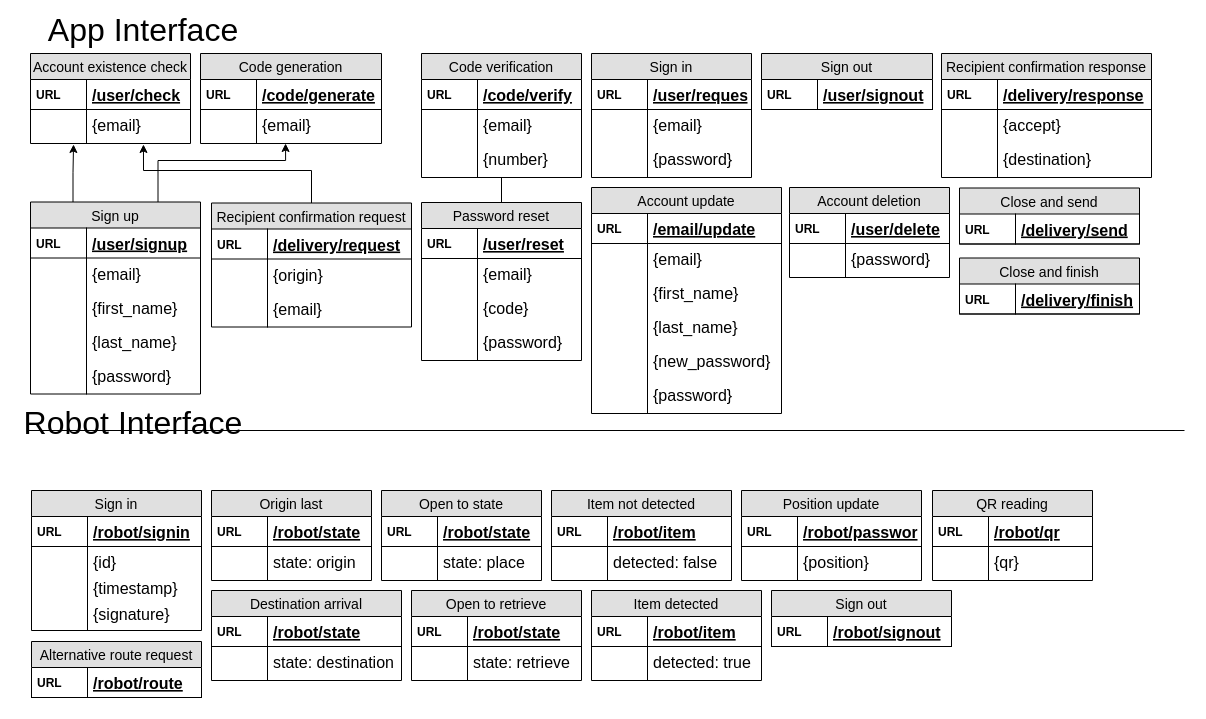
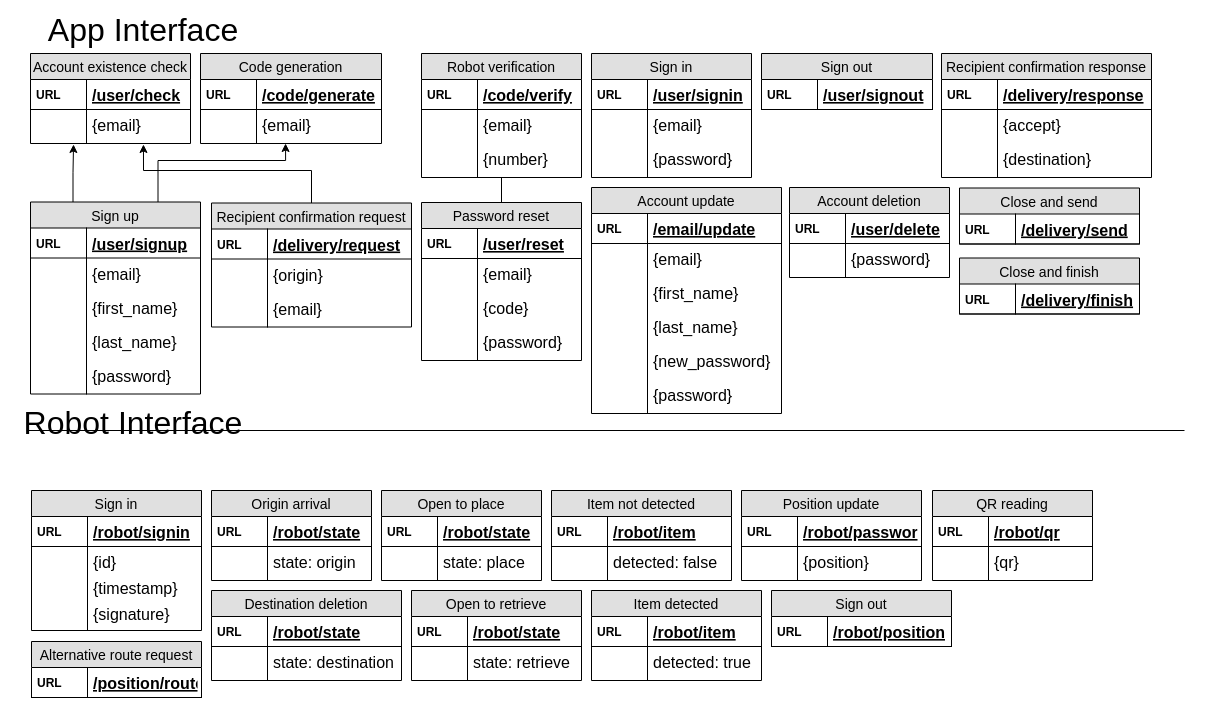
- <mxCell id="28" value="Code verification" style="swimlane;fontStyle=0;childLayout=stackLayout;horizontal=1;startSize=26;fillColor=#e0e0e0;horizontalStack=0;resizeParent=1;resizeParentMax=0;resizeLast=0;collapsible=1;marginBottom=0;swimlaneFillColor=#ffffff;align=center;fontSize=14;" parent="1" vertex="1"><mxGeometry x="421" y="53" width="160" height="124" as="geometry" /></mxCell>
+ <mxCell id="28" value="Robot verification" style="swimlane;fontStyle=0;childLayout=stackLayout;horizontal=1;startSize=26;fillColor=#e0e0e0;horizontalStack=0;resizeParent=1;resizeParentMax=0;resizeLast=0;collapsible=1;marginBottom=0;swimlaneFillColor=#ffffff;align=center;fontSize=14;" parent="1" vertex="1"><mxGeometry x="421" y="53" width="160" height="124" as="geometry" /></mxCell>
- <mxCell id="36" value="/user/request" style="shape=partialRectangle;top=0;left=0;right=0;bottom=1;align=left;verticalAlign=middle;fillColor=none;spacingLeft=60;spacingRight=4;overflow=hidden;rotatable=0;points=[[0,0.5],[1,0.5]];portConstraint=eastwest;dropTarget=0;fontStyle=5;fontSize=16;" parent="35" vertex="1"><mxGeometry y="26" width="160" height="30" as="geometry" /></mxCell>
+ <mxCell id="36" value="/user/signin" style="shape=partialRectangle;top=0;left=0;right=0;bottom=1;align=left;verticalAlign=middle;fillColor=none;spacingLeft=60;spacingRight=4;overflow=hidden;rotatable=0;points=[[0,0.5],[1,0.5]];portConstraint=eastwest;dropTarget=0;fontStyle=5;fontSize=16;" parent="35" vertex="1"><mxGeometry y="26" width="160" height="30" as="geometry" /></mxCell>
- <mxCell id="103" value="Origin last" style="swimlane;fontStyle=0;childLayout=stackLayout;horizontal=1;startSize=26;fillColor=#e0e0e0;horizontalStack=0;resizeParent=1;resizeParentMax=0;resizeLast=0;collapsible=1;marginBottom=0;swimlaneFillColor=#ffffff;align=center;fontSize=14;" vertex="1" parent="1"><mxGeometry x="211" y="490" width="160" height="90" as="geometry" /></mxCell>
+ <mxCell id="103" value="Origin arrival" style="swimlane;fontStyle=0;childLayout=stackLayout;horizontal=1;startSize=26;fillColor=#e0e0e0;horizontalStack=0;resizeParent=1;resizeParentMax=0;resizeLast=0;collapsible=1;marginBottom=0;swimlaneFillColor=#ffffff;align=center;fontSize=14;" vertex="1" parent="1"><mxGeometry x="211" y="490" width="160" height="90" as="geometry" /></mxCell>
- <mxCell id="108" value="Open to state" style="swimlane;fontStyle=0;childLayout=stackLayout;horizontal=1;startSize=26;fillColor=#e0e0e0;horizontalStack=0;resizeParent=1;resizeParentMax=0;resizeLast=0;collapsible=1;marginBottom=0;swimlaneFillColor=#ffffff;align=center;fontSize=14;" vertex="1" parent="1"><mxGeometry x="381" y="490" width="160" height="90" as="geometry" /></mxCell>
+ <mxCell id="108" value="Open to place" style="swimlane;fontStyle=0;childLayout=stackLayout;horizontal=1;startSize=26;fillColor=#e0e0e0;horizontalStack=0;resizeParent=1;resizeParentMax=0;resizeLast=0;collapsible=1;marginBottom=0;swimlaneFillColor=#ffffff;align=center;fontSize=14;" vertex="1" parent="1"><mxGeometry x="381" y="490" width="160" height="90" as="geometry" /></mxCell>
- <mxCell id="131" value="Destination arrival" style="swimlane;fontStyle=0;childLayout=stackLayout;horizontal=1;startSize=26;fillColor=#e0e0e0;horizontalStack=0;resizeParent=1;resizeParentMax=0;resizeLast=0;collapsible=1;marginBottom=0;swimlaneFillColor=#ffffff;align=center;fontSize=14;" vertex="1" parent="1"><mxGeometry x="211" y="590" width="190" height="90" as="geometry" /></mxCell>
+ <mxCell id="131" value="Destination deletion" style="swimlane;fontStyle=0;childLayout=stackLayout;horizontal=1;startSize=26;fillColor=#e0e0e0;horizontalStack=0;resizeParent=1;resizeParentMax=0;resizeLast=0;collapsible=1;marginBottom=0;swimlaneFillColor=#ffffff;align=center;fontSize=14;" vertex="1" parent="1"><mxGeometry x="211" y="590" width="190" height="90" as="geometry" /></mxCell>
- <mxCell id="147" value="/robot/signout" style="shape=partialRectangle;top=0;left=0;right=0;bottom=1;align=left;verticalAlign=middle;fillColor=none;spacingLeft=60;spacingRight=4;overflow=hidden;rotatable=0;points=[[0,0.5],[1,0.5]];portConstraint=eastwest;dropTarget=0;fontStyle=5;fontSize=16;" vertex="1" parent="146"><mxGeometry y="26" width="180" height="30" as="geometry" /></mxCell>
+ <mxCell id="147" value="/robot/position" style="shape=partialRectangle;top=0;left=0;right=0;bottom=1;align=left;verticalAlign=middle;fillColor=none;spacingLeft=60;spacingRight=4;overflow=hidden;rotatable=0;points=[[0,0.5],[1,0.5]];portConstraint=eastwest;dropTarget=0;fontStyle=5;fontSize=16;" vertex="1" parent="146"><mxGeometry y="26" width="180" height="30" as="geometry" /></mxCell>
- <mxCell id="129" value="/robot/route" style="shape=partialRectangle;top=0;left=0;right=0;bottom=1;align=left;verticalAlign=middle;fillColor=none;spacingLeft=60;spacingRight=4;overflow=hidden;rotatable=0;points=[[0,0.5],[1,0.5]];portConstraint=eastwest;dropTarget=0;fontStyle=5;fontSize=16;" vertex="1" parent="128"><mxGeometry y="26" width="170" height="30" as="geometry" /></mxCell>
+ <mxCell id="129" value="/position/route" style="shape=partialRectangle;top=0;left=0;right=0;bottom=1;align=left;verticalAlign=middle;fillColor=none;spacingLeft=60;spacingRight=4;overflow=hidden;rotatable=0;points=[[0,0.5],[1,0.5]];portConstraint=eastwest;dropTarget=0;fontStyle=5;fontSize=16;" vertex="1" parent="128"><mxGeometry y="26" width="170" height="30" as="geometry" /></mxCell>
